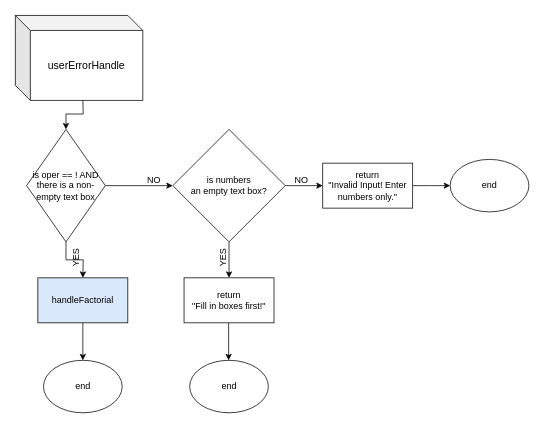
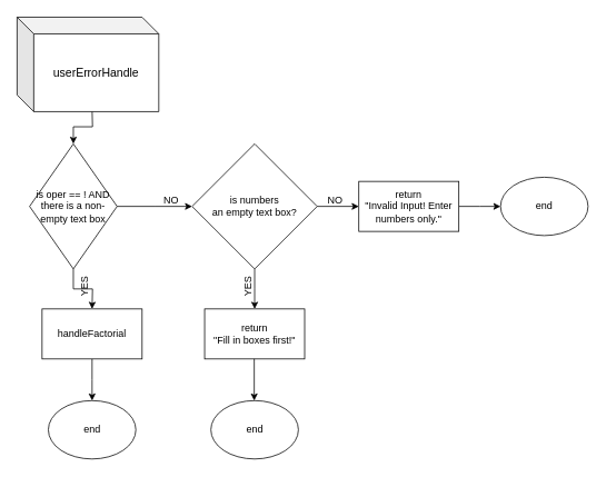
- <mxCell id="15" value="handleFactorial" style="rounded=0;whiteSpace=wrap;html=1;fillColor=#dae8fc;" vertex="1" parent="1"><mxGeometry x="50" y="370" width="120" height="60" as="geometry" /></mxCell>
+ <mxCell id="15" value="handleFactorial" style="rounded=0;whiteSpace=wrap;html=1;" vertex="1" parent="1"><mxGeometry x="50" y="370" width="120" height="60" as="geometry" /></mxCell>
